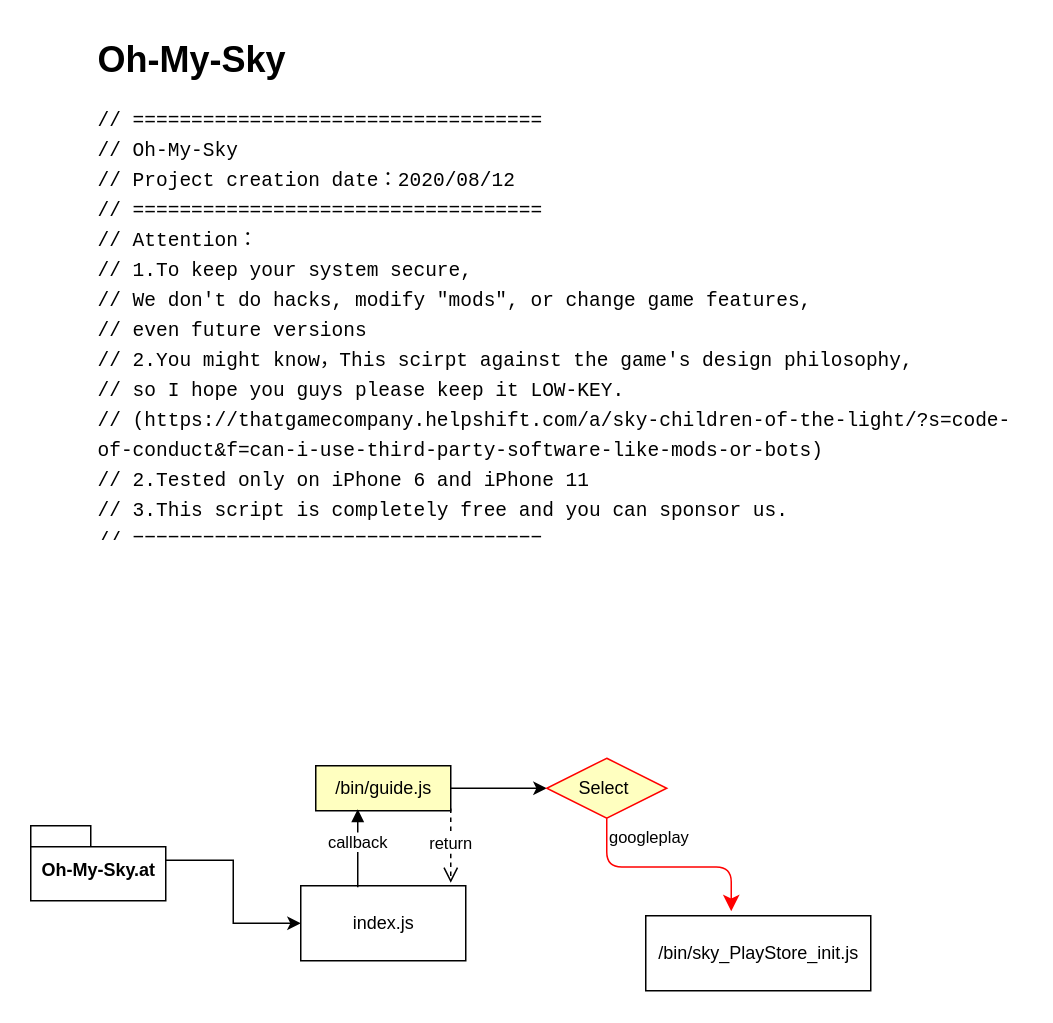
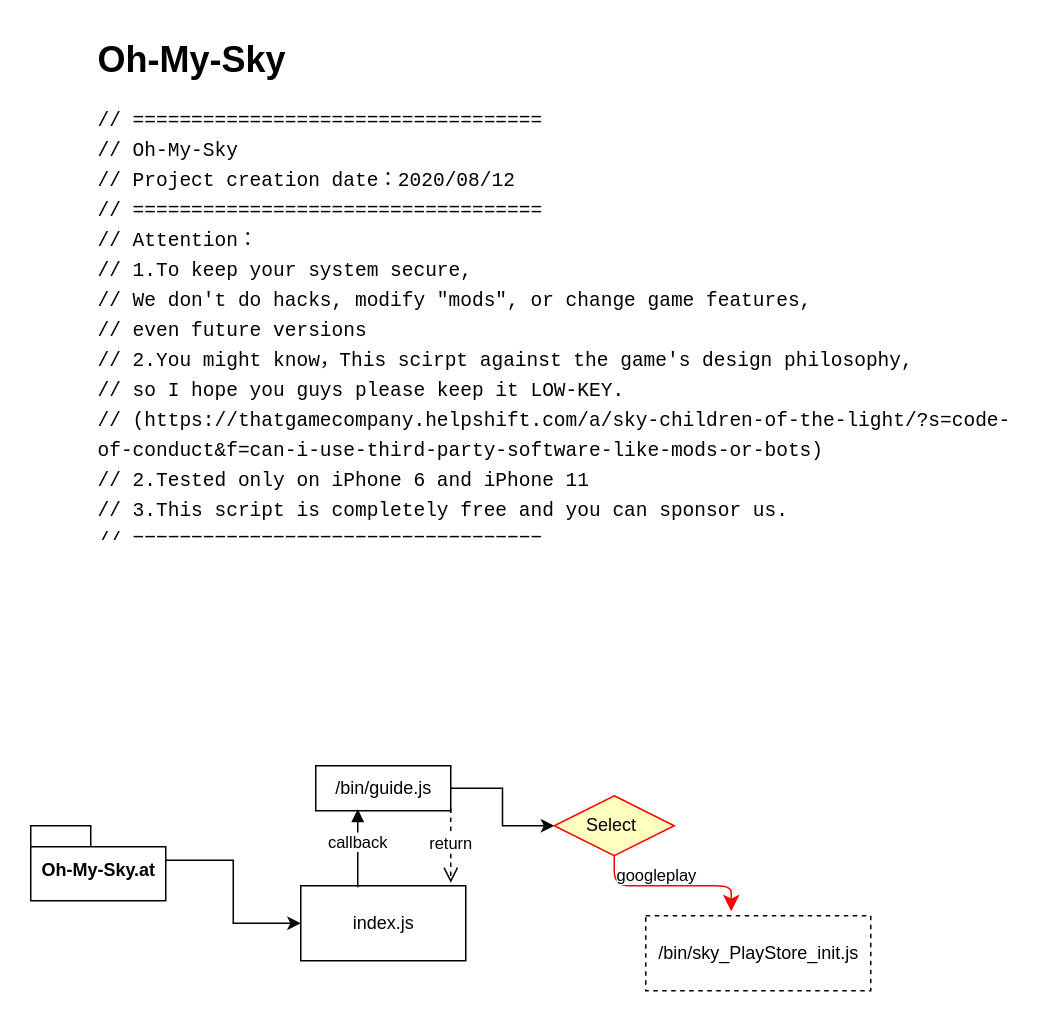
- <mxCell id="6" value="/bin/guide.js" style="html=1;points=[];perimeter=orthogonalPerimeter;fillColor=#ffffc0;" parent="1" vertex="1"><mxGeometry x="210" y="510" width="90" height="30" as="geometry" /></mxCell>
+ <mxCell id="6" value="/bin/guide.js" style="html=1;points=[];perimeter=orthogonalPerimeter;" parent="1" vertex="1"><mxGeometry x="210" y="510" width="90" height="30" as="geometry" /></mxCell>
- <mxCell id="9" value="Select&amp;nbsp;" style="rhombus;whiteSpace=wrap;html=1;fillColor=#ffffc0;strokeColor=#ff0000;" parent="1" vertex="1"><mxGeometry x="364" y="505" width="80" height="40" as="geometry" /></mxCell>
+ <mxCell id="9" value="Select&amp;nbsp;" style="rhombus;whiteSpace=wrap;html=1;fillColor=#ffffc0;strokeColor=#ff0000;" parent="1" vertex="1"><mxGeometry x="369" y="530" width="80" height="40" as="geometry" /></mxCell>
- <mxCell id="11" value="/bin/sky_PlayStore_init.js" style="html=1;" parent="1" vertex="1"><mxGeometry x="430" y="610" width="150" height="50" as="geometry" /></mxCell>
+ <mxCell id="11" value="/bin/sky_PlayStore_init.js" style="html=1;dashed=1;" parent="1" vertex="1"><mxGeometry x="430" y="610" width="150" height="50" as="geometry" /></mxCell>
